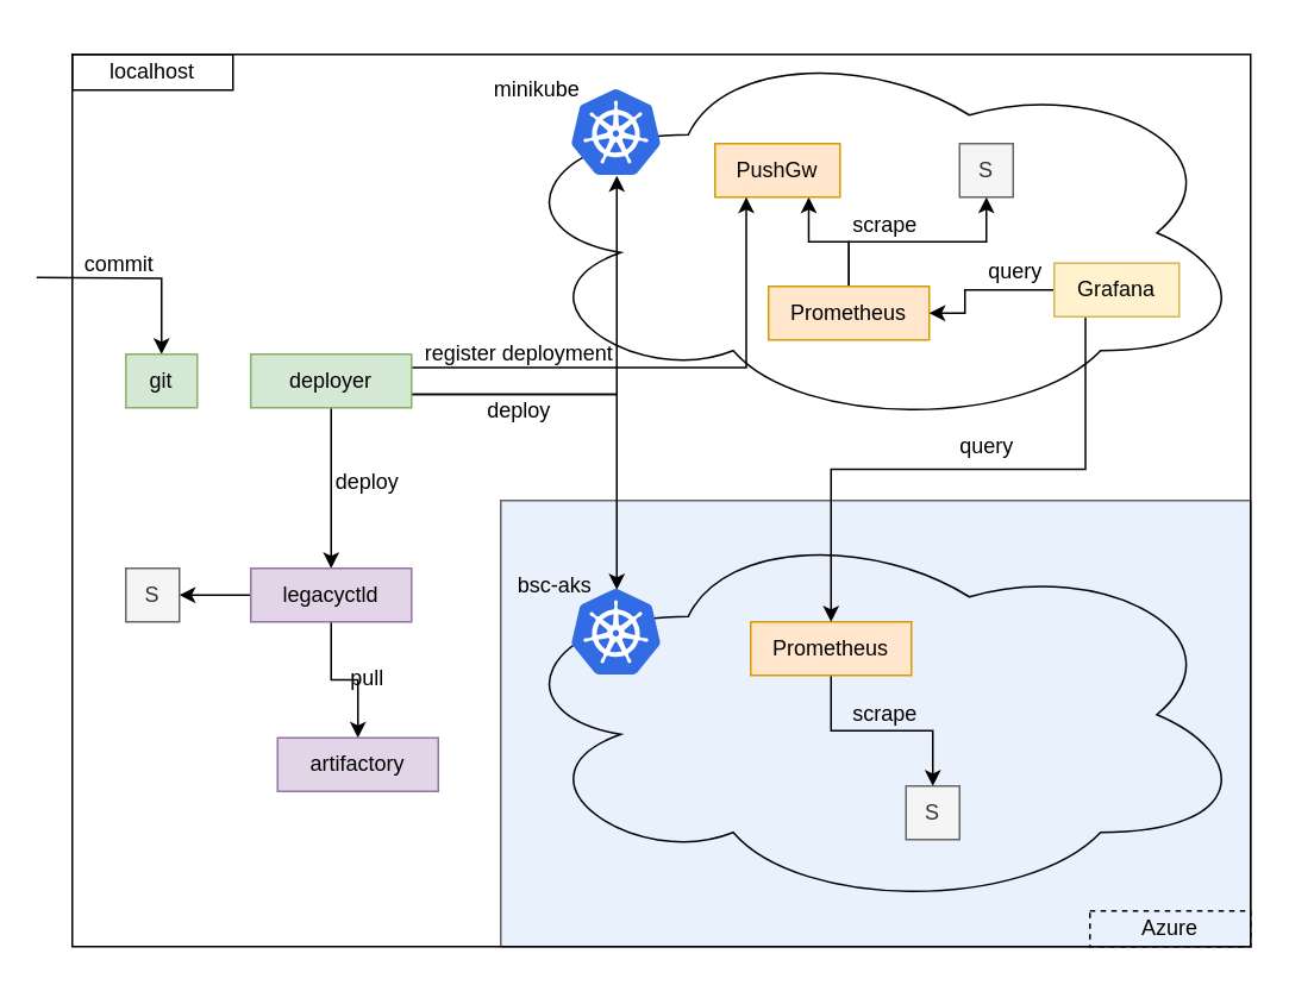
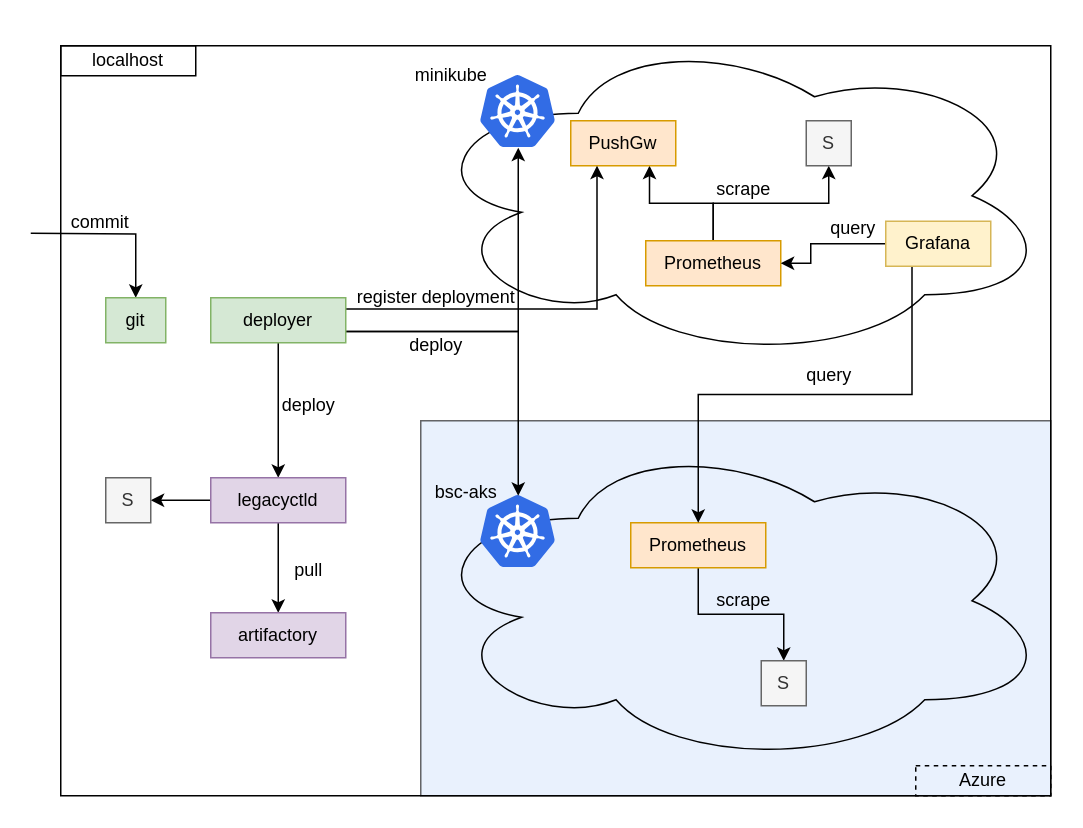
- <mxCell id="15" value="PushGw" style="whiteSpace=wrap;html=1;fillColor=#ffe6cc;strokeColor=#d79b00;" vertex="1" parent="1"><mxGeometry x="400" y="80" width="70" height="30" as="geometry" /></mxCell>
+ <mxCell id="15" value="PushGw" style="whiteSpace=wrap;html=1;fillColor=#ffe6cc;strokeColor=#d79b00;" vertex="1" parent="1"><mxGeometry x="380" y="80" width="70" height="30" as="geometry" /></mxCell>
- <mxCell id="30" value="artifactory" style="whiteSpace=wrap;html=1;fillColor=#e1d5e7;strokeColor=#9673a6;" vertex="1" parent="1"><mxGeometry x="155" y="413" width="90" height="30" as="geometry" /></mxCell>
+ <mxCell id="30" value="artifactory" style="whiteSpace=wrap;html=1;fillColor=#e1d5e7;strokeColor=#9673a6;" vertex="1" parent="1"><mxGeometry x="140" y="408" width="90" height="30" as="geometry" /></mxCell>
